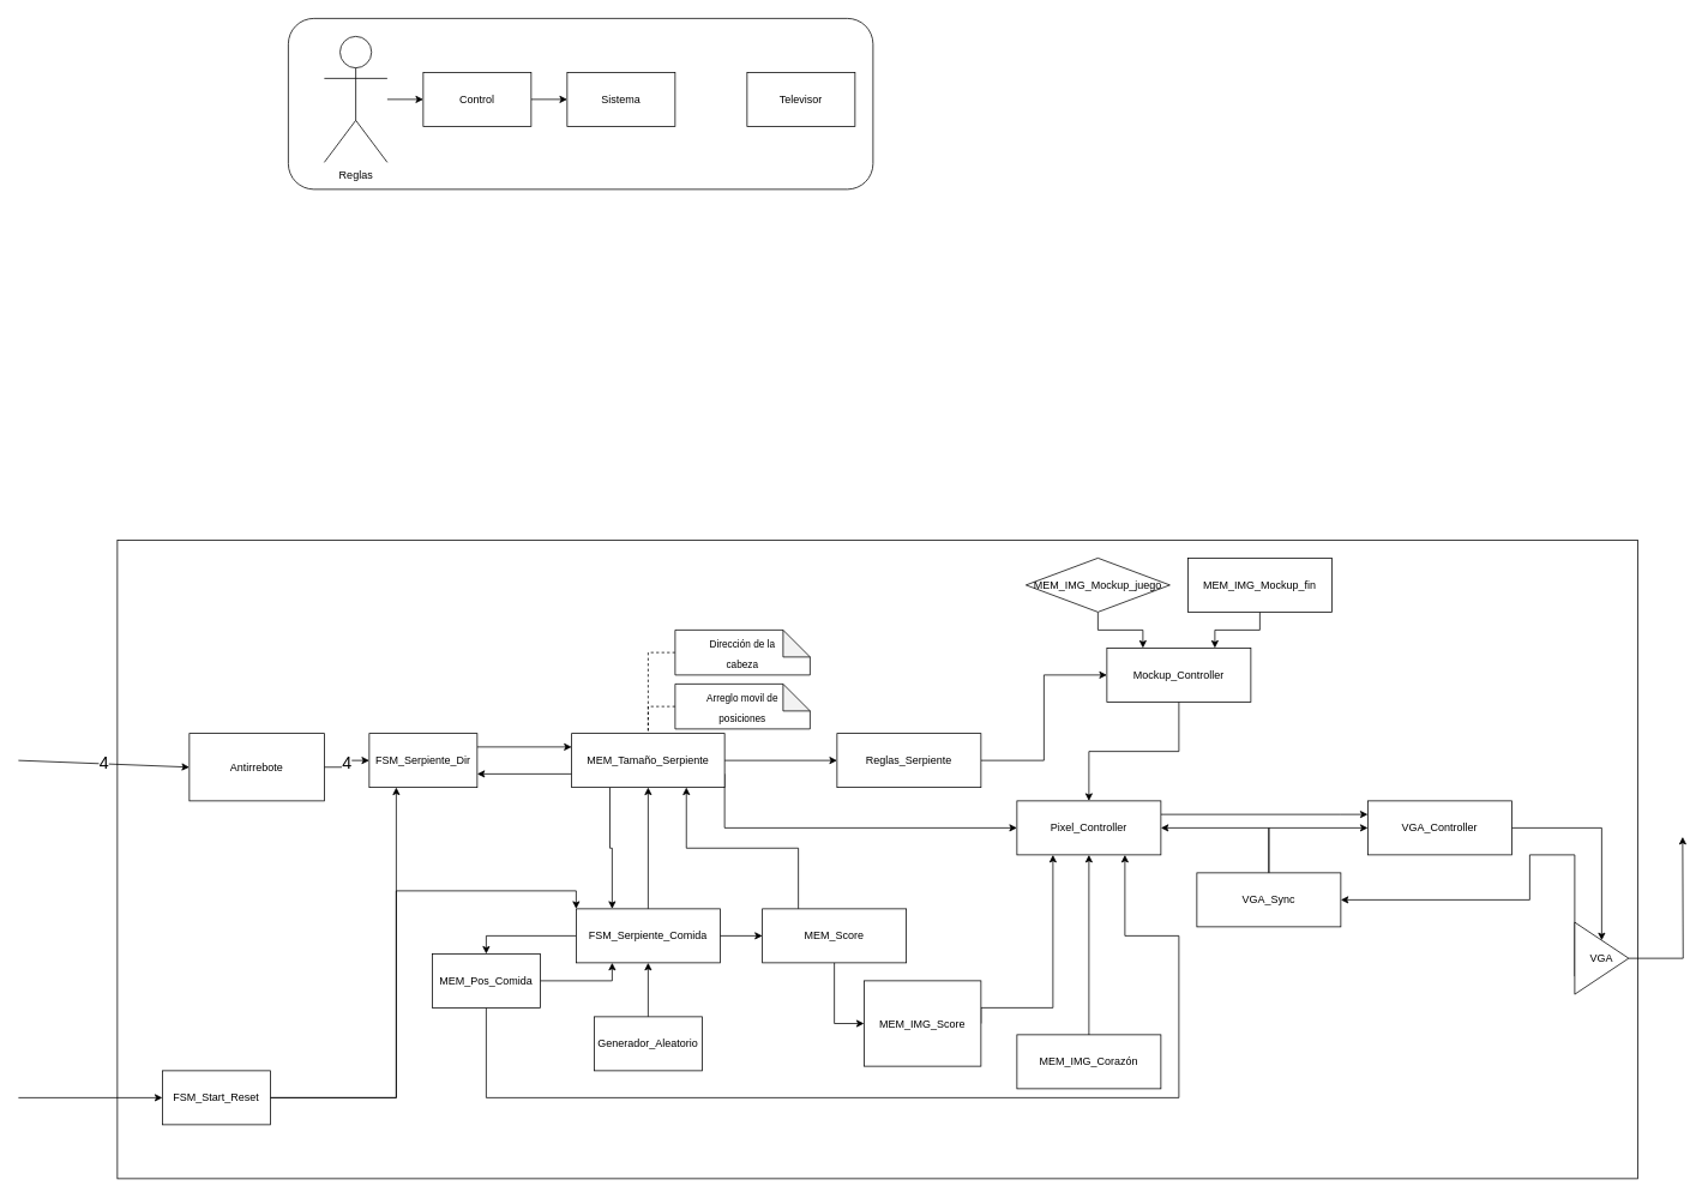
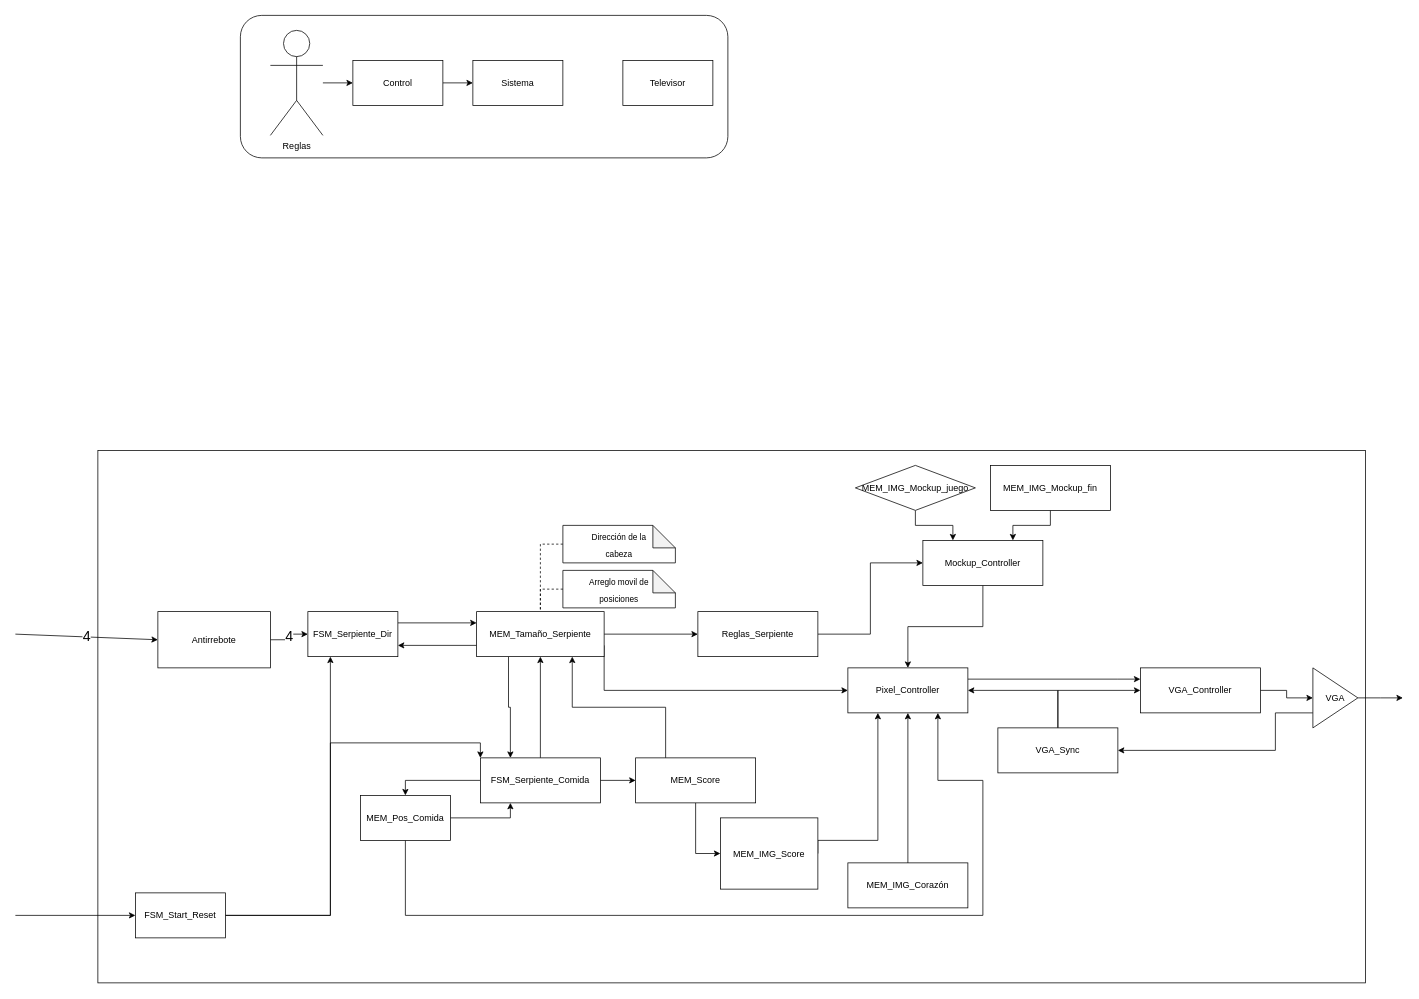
- <mxCell id="42" value="VGA" style="triangle;whiteSpace=wrap;html=1;rounded=0;" vertex="1" parent="1"><mxGeometry x="1750" y="1025" width="60" height="80" as="geometry" /></mxCell>
+ <mxCell id="42" value="VGA" style="triangle;whiteSpace=wrap;html=1;rounded=0;" vertex="1" parent="1"><mxGeometry x="1750" y="890" width="60" height="80" as="geometry" /></mxCell>
- <mxCell id="16" style="edgeStyle=orthogonalEdgeStyle;rounded=0;orthogonalLoop=1;jettySize=auto;html=1;entryX=0.5;entryY=1;entryDx=0;entryDy=0;fontSize=19;" edge="1" parent="1" source="17" target="24"><mxGeometry relative="1" as="geometry" /></mxCell>
- <mxCell id="17" value="Generador_Aleatorio" style="rounded=0;whiteSpace=wrap;html=1;" vertex="1" parent="1"><mxGeometry x="660" y="1130" width="120" height="60" as="geometry" /></mxCell>
